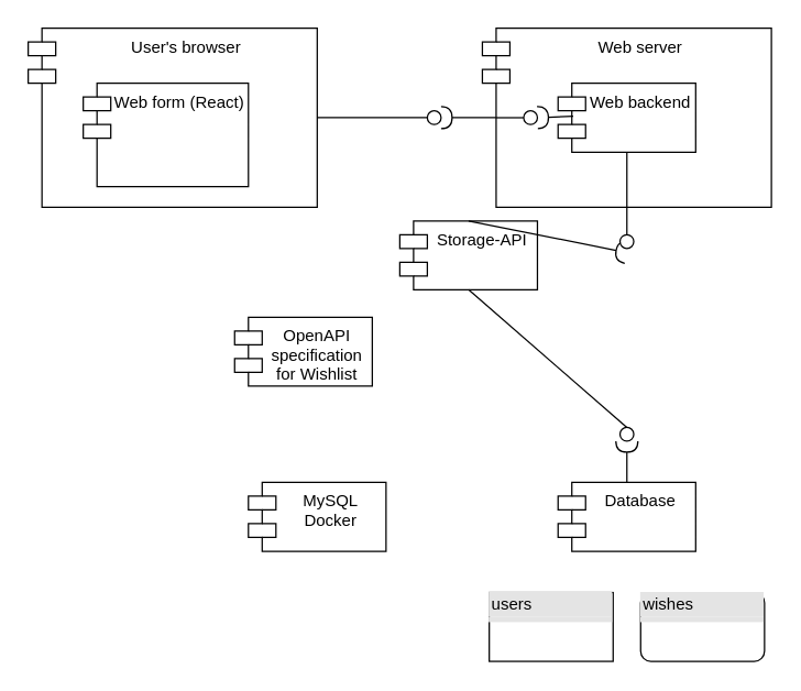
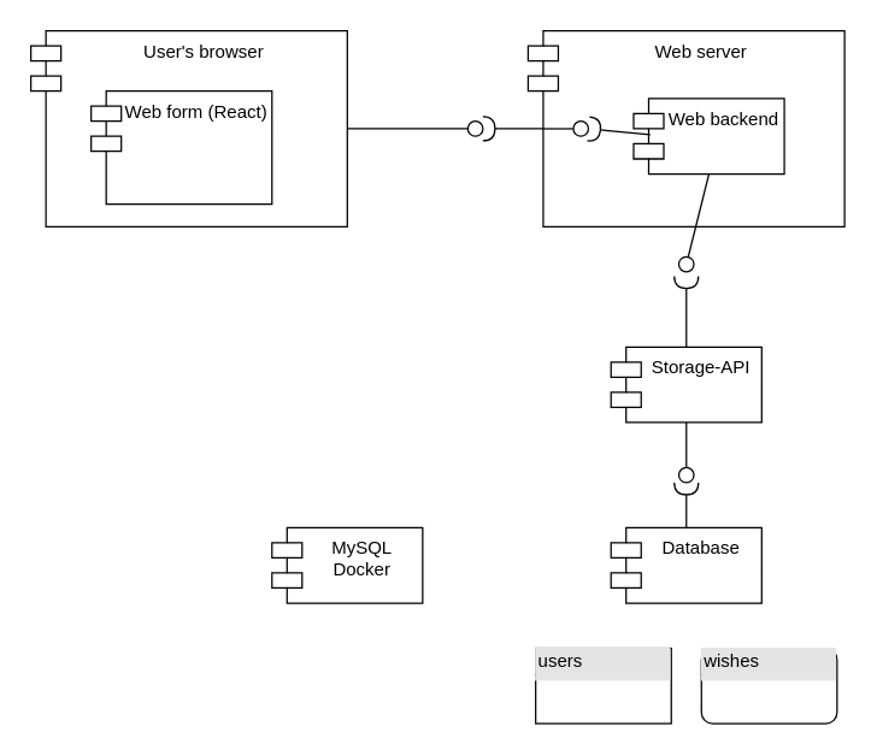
- <mxCell id="9" value="Web backend" style="shape=module;align=left;spacingLeft=20;align=center;verticalAlign=top;" parent="7" vertex="1"><mxGeometry x="55" y="40" width="100" height="50" as="geometry" /></mxCell>
+ <mxCell id="9" value="Web backend" style="shape=module;align=left;spacingLeft=20;align=center;verticalAlign=top;" parent="7" vertex="1"><mxGeometry x="70" y="45" width="100" height="50" as="geometry" /></mxCell>
- <mxCell id="3" value="Storage-API" style="shape=module;align=left;spacingLeft=20;align=center;verticalAlign=top;" parent="1" vertex="1"><mxGeometry x="290" y="160" width="100" height="50" as="geometry" /></mxCell>
+ <mxCell id="3" value="Storage-API" style="shape=module;align=left;spacingLeft=20;align=center;verticalAlign=top;" parent="1" vertex="1"><mxGeometry x="405" y="230" width="100" height="50" as="geometry" /></mxCell>
- <mxCell id="25" value="OpenAPI&#10;specification&#10;for Wishlist" style="shape=module;align=left;spacingLeft=20;align=center;verticalAlign=top;" parent="1" vertex="1"><mxGeometry x="170" y="230" width="100" height="50" as="geometry" /></mxCell>
